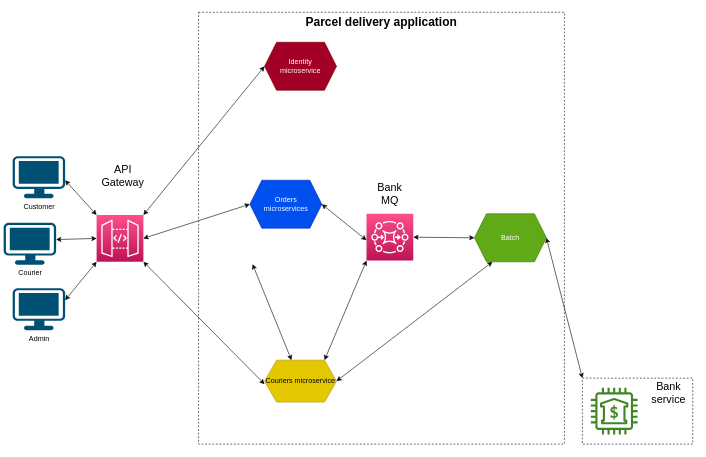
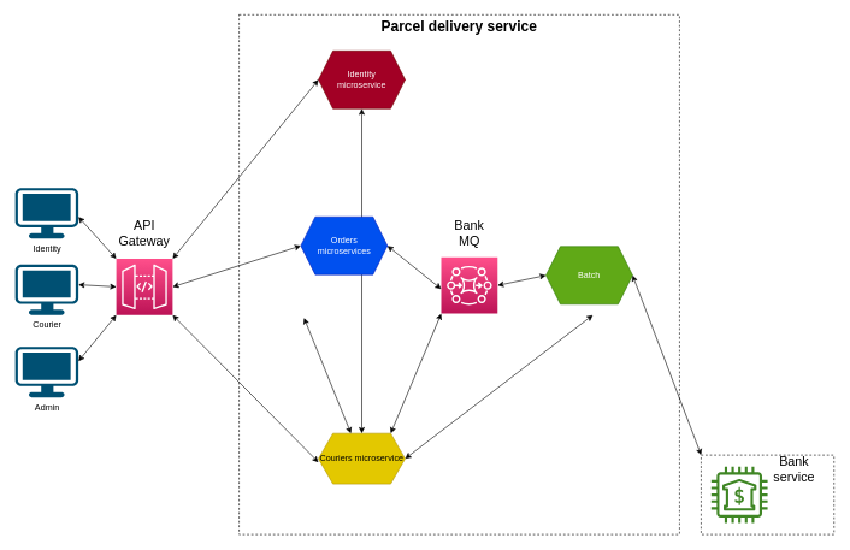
- <mxCell id="16" value="&lt;h1&gt;&lt;font style=&quot;&quot;&gt;&lt;font style=&quot;font-size: 20px;&quot;&gt;Parcel delivery application&lt;/font&gt;&lt;/font&gt;&lt;/h1&gt;" style="text;strokeColor=none;align=center;fillColor=none;html=1;verticalAlign=middle;whiteSpace=wrap;rounded=0;" vertex="1" parent="2"><mxGeometry x="135" width="340" height="30" as="geometry" /></mxCell>
+ <mxCell id="16" value="&lt;h1&gt;&lt;font style=&quot;&quot;&gt;&lt;font style=&quot;font-size: 20px;&quot;&gt;Parcel delivery service&lt;/font&gt;&lt;/font&gt;&lt;/h1&gt;" style="text;strokeColor=none;align=center;fillColor=none;html=1;verticalAlign=middle;whiteSpace=wrap;rounded=0;" vertex="1" parent="2"><mxGeometry x="135" width="340" height="30" as="geometry" /></mxCell>
- <mxCell id="22" value="&lt;font style=&quot;font-size: 18px;&quot;&gt;API Gateway&lt;/font&gt;" style="text;strokeColor=none;align=center;fillColor=none;html=1;verticalAlign=middle;whiteSpace=wrap;rounded=0;" vertex="1" parent="1"><mxGeometry x="174" y="278" width="60" height="30" as="geometry" /></mxCell>
+ <mxCell id="22" value="&lt;font style=&quot;font-size: 18px;&quot;&gt;API Gateway&lt;/font&gt;" style="text;strokeColor=none;align=center;fillColor=none;html=1;verticalAlign=middle;whiteSpace=wrap;rounded=0;" vertex="1" parent="1"><mxGeometry x="169" y="308" width="60" height="30" as="geometry" /></mxCell>
- <mxCell id="17" value="Customer" style="points=[[0.03,0.03,0],[0.5,0,0],[0.97,0.03,0],[1,0.4,0],[0.97,0.745,0],[0.5,1,0],[0.03,0.745,0],[0,0.4,0]];verticalLabelPosition=bottom;sketch=0;html=1;verticalAlign=top;aspect=fixed;align=center;pointerEvents=1;shape=mxgraph.cisco19.workstation;fillColor=#005073;strokeColor=none;" vertex="1" parent="1"><mxGeometry x="20" y="260" width="87.5" height="70" as="geometry" /></mxCell>
+ <mxCell id="17" value="Identity" style="points=[[0.03,0.03,0],[0.5,0,0],[0.97,0.03,0],[1,0.4,0],[0.97,0.745,0],[0.5,1,0],[0.03,0.745,0],[0,0.4,0]];verticalLabelPosition=bottom;sketch=0;html=1;verticalAlign=top;aspect=fixed;align=center;pointerEvents=1;shape=mxgraph.cisco19.workstation;fillColor=#005073;strokeColor=none;" vertex="1" parent="1"><mxGeometry x="20" y="260" width="87.5" height="70" as="geometry" /></mxCell>
- <mxCell id="12" value="Batch" style="shape=hexagon;perimeter=hexagonPerimeter2;whiteSpace=wrap;html=1;fixedSize=1;fillColor=#60a917;fontColor=#ffffff;strokeColor=#2D7600;" vertex="1" parent="2"><mxGeometry x="460" y="336" width="120" height="80" as="geometry" /></mxCell>
+ <mxCell id="12" value="Batch" style="shape=hexagon;perimeter=hexagonPerimeter2;whiteSpace=wrap;html=1;fixedSize=1;fillColor=#60a917;fontColor=#ffffff;strokeColor=#2D7600;" vertex="1" parent="2"><mxGeometry x="425" y="321" width="120" height="80" as="geometry" /></mxCell>
- <mxCell id="23" value="Courier" style="points=[[0.03,0.03,0],[0.5,0,0],[0.97,0.03,0],[1,0.4,0],[0.97,0.745,0],[0.5,1,0],[0.03,0.745,0],[0,0.4,0]];verticalLabelPosition=bottom;sketch=0;html=1;verticalAlign=top;aspect=fixed;align=center;pointerEvents=1;shape=mxgraph.cisco19.workstation;fillColor=#005073;strokeColor=none;" vertex="1" parent="1"><mxGeometry x="5" y="371" width="87.5" height="70" as="geometry" /></mxCell>
+ <mxCell id="23" value="Courier" style="points=[[0.03,0.03,0],[0.5,0,0],[0.97,0.03,0],[1,0.4,0],[0.97,0.745,0],[0.5,1,0],[0.03,0.745,0],[0,0.4,0]];verticalLabelPosition=bottom;sketch=0;html=1;verticalAlign=top;aspect=fixed;align=center;pointerEvents=1;shape=mxgraph.cisco19.workstation;fillColor=#005073;strokeColor=none;" vertex="1" parent="1"><mxGeometry x="20" y="366" width="87.5" height="70" as="geometry" /></mxCell>
+ <mxCell id="9" value="" style="endArrow=classic;startArrow=classic;html=1;rounded=0;entryX=0.5;entryY=1;entryDx=0;entryDy=0;exitX=0.5;exitY=0;exitDx=0;exitDy=0;" edge="1" parent="2" source="6" target="5"><mxGeometry width="50" height="50" relative="1" as="geometry"><mxPoint x="160" y="580" as="sourcePoint" /><mxPoint x="210" y="530" as="targetPoint" /></mxGeometry></mxCell>
- <mxCell id="20" value="&lt;span style=&quot;font-size: 18px;&quot;&gt;Bank service&lt;/span&gt;" style="text;strokeColor=none;align=center;fillColor=none;html=1;verticalAlign=middle;whiteSpace=wrap;rounded=0;" vertex="1" parent="18"><mxGeometry x="114" y="10" width="60" height="30" as="geometry" /></mxCell>
+ <mxCell id="20" value="&lt;span style=&quot;font-size: 18px;&quot;&gt;Bank service&lt;/span&gt;" style="text;strokeColor=none;align=center;fillColor=none;html=1;verticalAlign=middle;whiteSpace=wrap;rounded=0;" vertex="1" parent="18"><mxGeometry x="99" y="5" width="60" height="30" as="geometry" /></mxCell>
